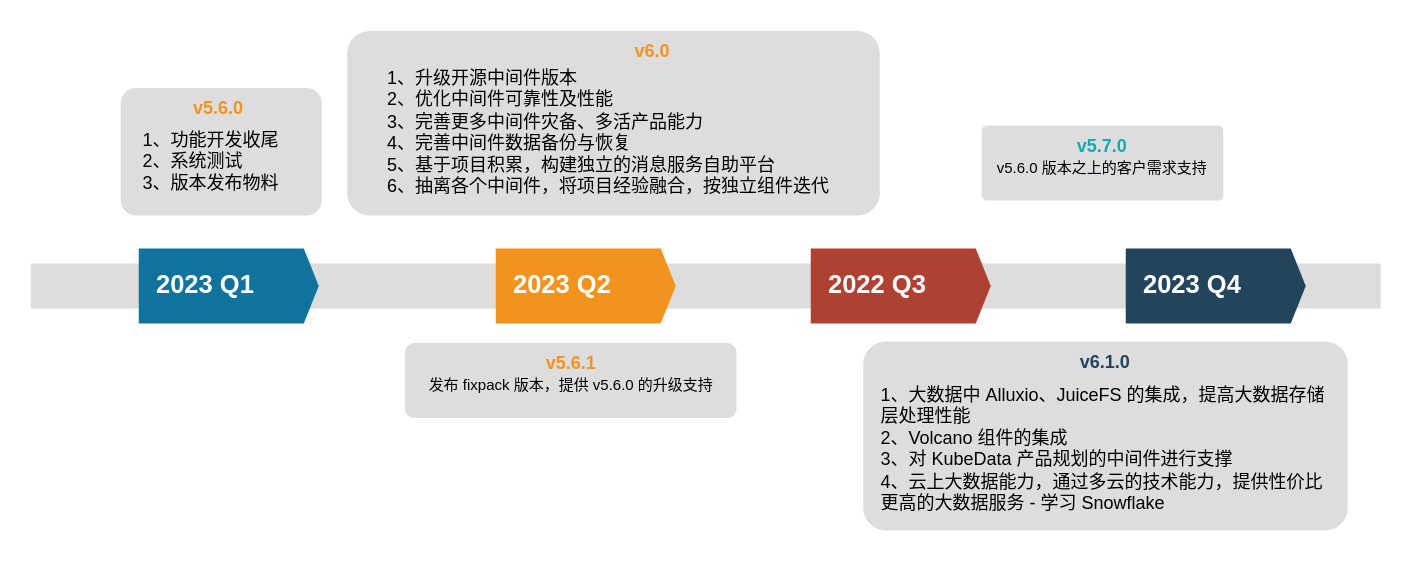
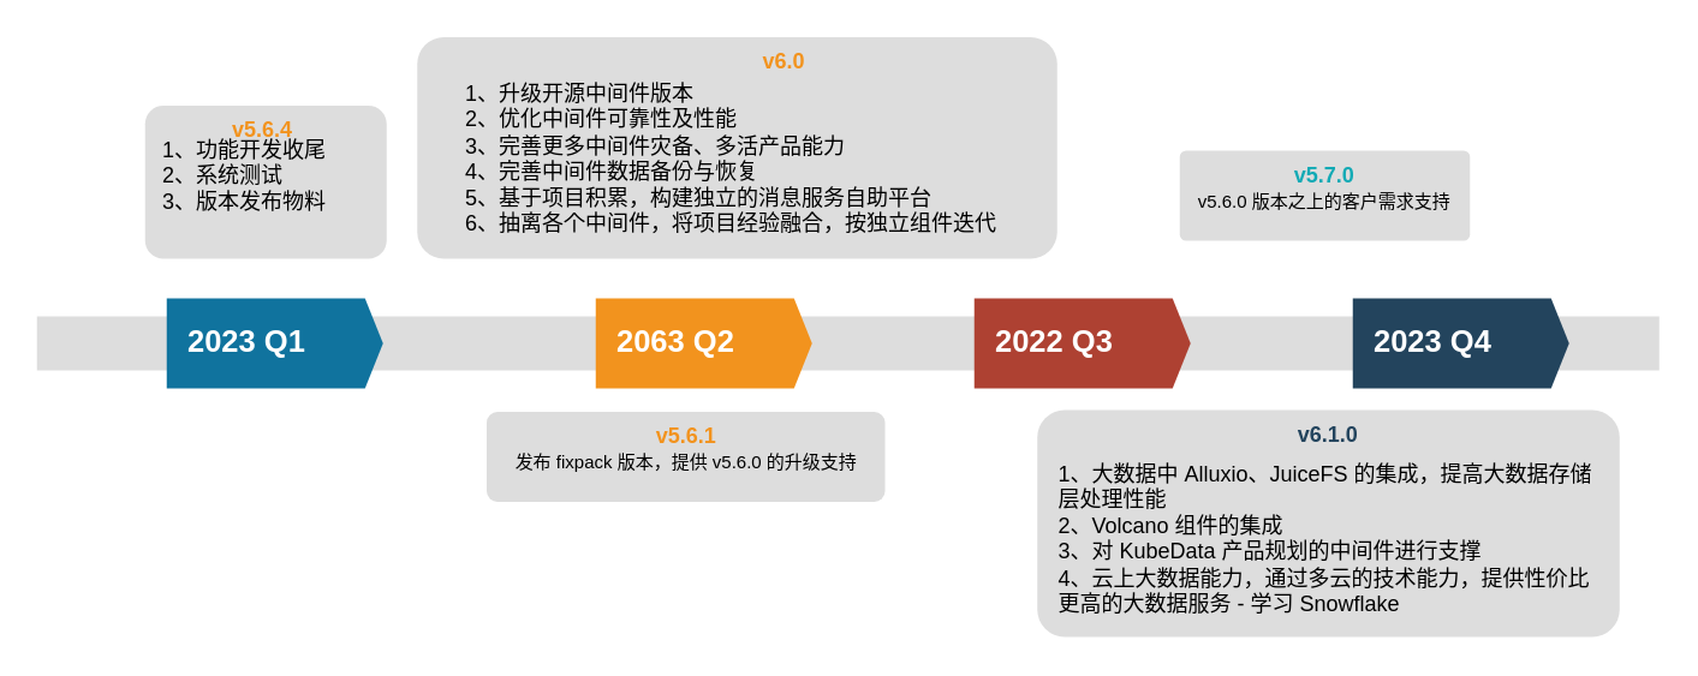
- <mxCell id="11" value="&lt;b style=&quot;color: rgb(242 , 147 , 30)&quot;&gt;&amp;nbsp; &amp;nbsp; &amp;nbsp; &amp;nbsp; &amp;nbsp; &amp;nbsp; &amp;nbsp; v5.6.0&lt;/b&gt;&lt;font color=&quot;#10739e&quot;&gt;&lt;span&gt;&lt;br&gt;&lt;/span&gt;&lt;br&gt;&lt;/font&gt;" style="rounded=1;strokeColor=none;fillColor=#DDDDDD;align=left;arcSize=12;verticalAlign=top;whiteSpace=wrap;html=1;fontSize=12;fontStyle=1" parent="1" vertex="1"><mxGeometry x="80" y="58" width="134" height="85" as="geometry" /></mxCell>
+ <mxCell id="11" value="&lt;b style=&quot;color: rgb(242 , 147 , 30)&quot;&gt;&amp;nbsp; &amp;nbsp; &amp;nbsp; &amp;nbsp; &amp;nbsp; &amp;nbsp; &amp;nbsp; v5.6.4&lt;/b&gt;&lt;font color=&quot;#10739e&quot;&gt;&lt;span&gt;&lt;br&gt;&lt;/span&gt;&lt;br&gt;&lt;/font&gt;" style="rounded=1;strokeColor=none;fillColor=#DDDDDD;align=left;arcSize=12;verticalAlign=top;whiteSpace=wrap;html=1;fontSize=12;fontStyle=1" parent="1" vertex="1"><mxGeometry x="80" y="58" width="134" height="85" as="geometry" /></mxCell>
- <mxCell id="12" value="1、功能开发收尾&lt;br&gt;2、系统测试&lt;br&gt;3、版本发布物料" style="text;html=1;" parent="1" vertex="1"><mxGeometry x="93" y="79" width="108" height="56" as="geometry" /></mxCell>
+ <mxCell id="12" value="1、功能开发收尾&lt;br&gt;2、系统测试&lt;br&gt;3、版本发布物料" style="text;html=1;" parent="1" vertex="1"><mxGeometry x="88" y="69" width="108" height="56" as="geometry" /></mxCell>
- <mxCell id="4" value="2023 Q2" style="shape=mxgraph.infographic.ribbonSimple;notch1=0;notch2=10;notch=0;html=1;fillColor=#F2931E;strokeColor=none;shadow=0;fontSize=17;fontColor=#FFFFFF;align=left;spacingLeft=10;fontStyle=1;" parent="1" vertex="1"><mxGeometry x="330" y="165" width="120" height="50" as="geometry" /></mxCell>
+ <mxCell id="4" value="2063 Q2" style="shape=mxgraph.infographic.ribbonSimple;notch1=0;notch2=10;notch=0;html=1;fillColor=#F2931E;strokeColor=none;shadow=0;fontSize=17;fontColor=#FFFFFF;align=left;spacingLeft=10;fontStyle=1;" parent="1" vertex="1"><mxGeometry x="330" y="165" width="120" height="50" as="geometry" /></mxCell>
